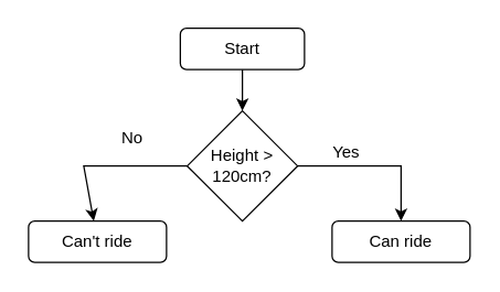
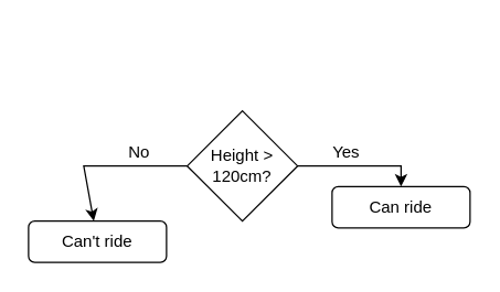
- <mxCell id="2" value="Start" style="rounded=1;whiteSpace=wrap;html=1;" vertex="1" parent="1"><mxGeometry x="130" y="20" width="90" height="30" as="geometry" /></mxCell>
- <mxCell id="10" value="" style="endArrow=classic;html=1;rounded=0;exitX=0.5;exitY=1;exitDx=0;exitDy=0;entryX=0.5;entryY=0;entryDx=0;entryDy=0;" edge="1" parent="1" source="2" target="3"><mxGeometry width="50" height="50" relative="1" as="geometry"><mxPoint x="180" y="230" as="sourcePoint" /><mxPoint x="220" y="70" as="targetPoint" /></mxGeometry></mxCell>
- <mxCell id="8" value="No" style="text;html=1;align=center;verticalAlign=middle;resizable=0;points=[];autosize=1;strokeColor=none;fillColor=none;" vertex="1" parent="1"><mxGeometry x="75" y="85" width="40" height="30" as="geometry" /></mxCell>
+ <mxCell id="8" value="No" style="text;html=1;align=center;verticalAlign=middle;resizable=0;points=[];autosize=1;strokeColor=none;fillColor=none;" vertex="1" parent="1"><mxGeometry x="80" y="95" width="40" height="30" as="geometry" /></mxCell>
- <mxCell id="5" value="Can ride" style="rounded=1;whiteSpace=wrap;html=1;" vertex="1" parent="1"><mxGeometry x="240" y="160" width="100" height="30" as="geometry" /></mxCell>
+ <mxCell id="5" value="Can ride" style="rounded=1;whiteSpace=wrap;html=1;" vertex="1" parent="1"><mxGeometry x="240" y="135" width="100" height="30" as="geometry" /></mxCell>
